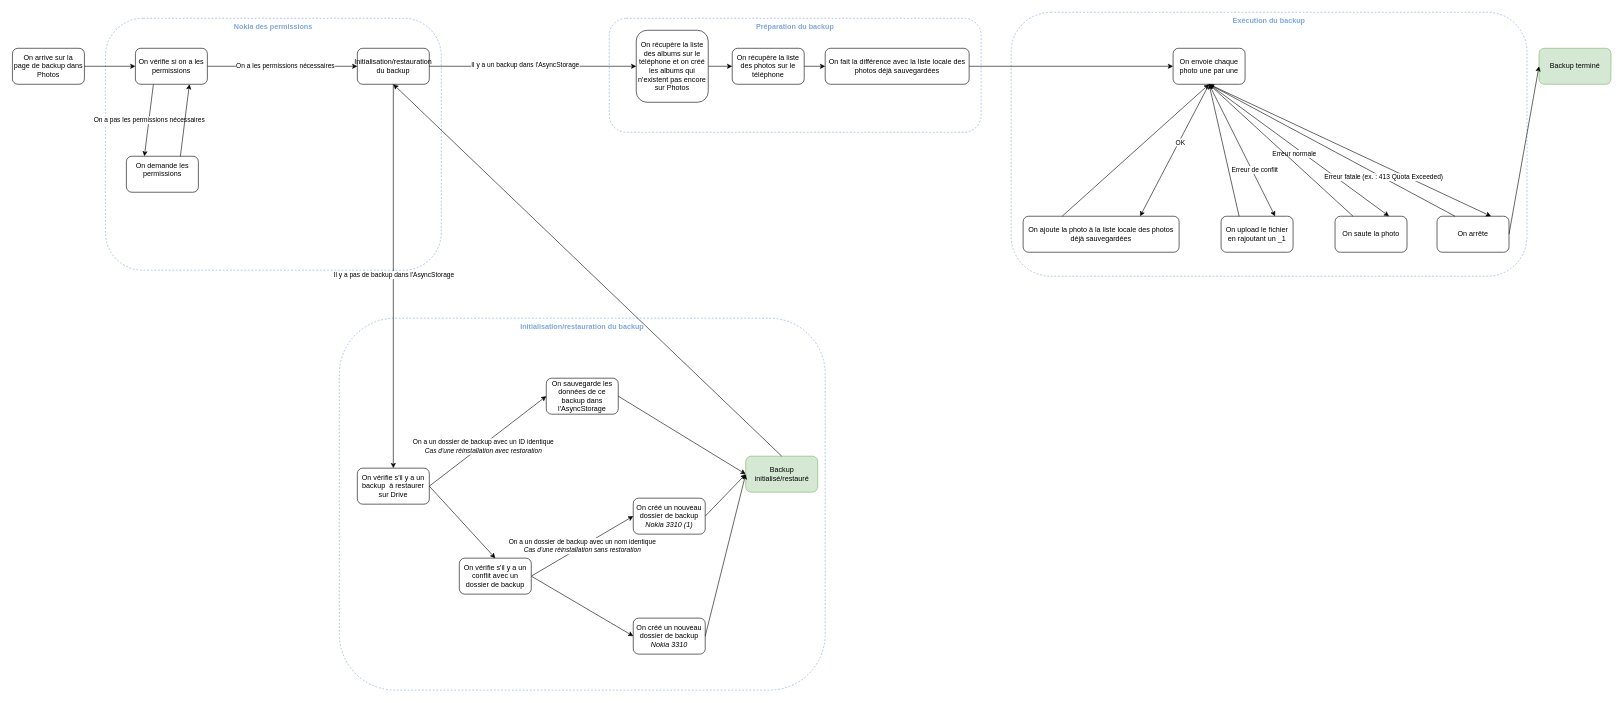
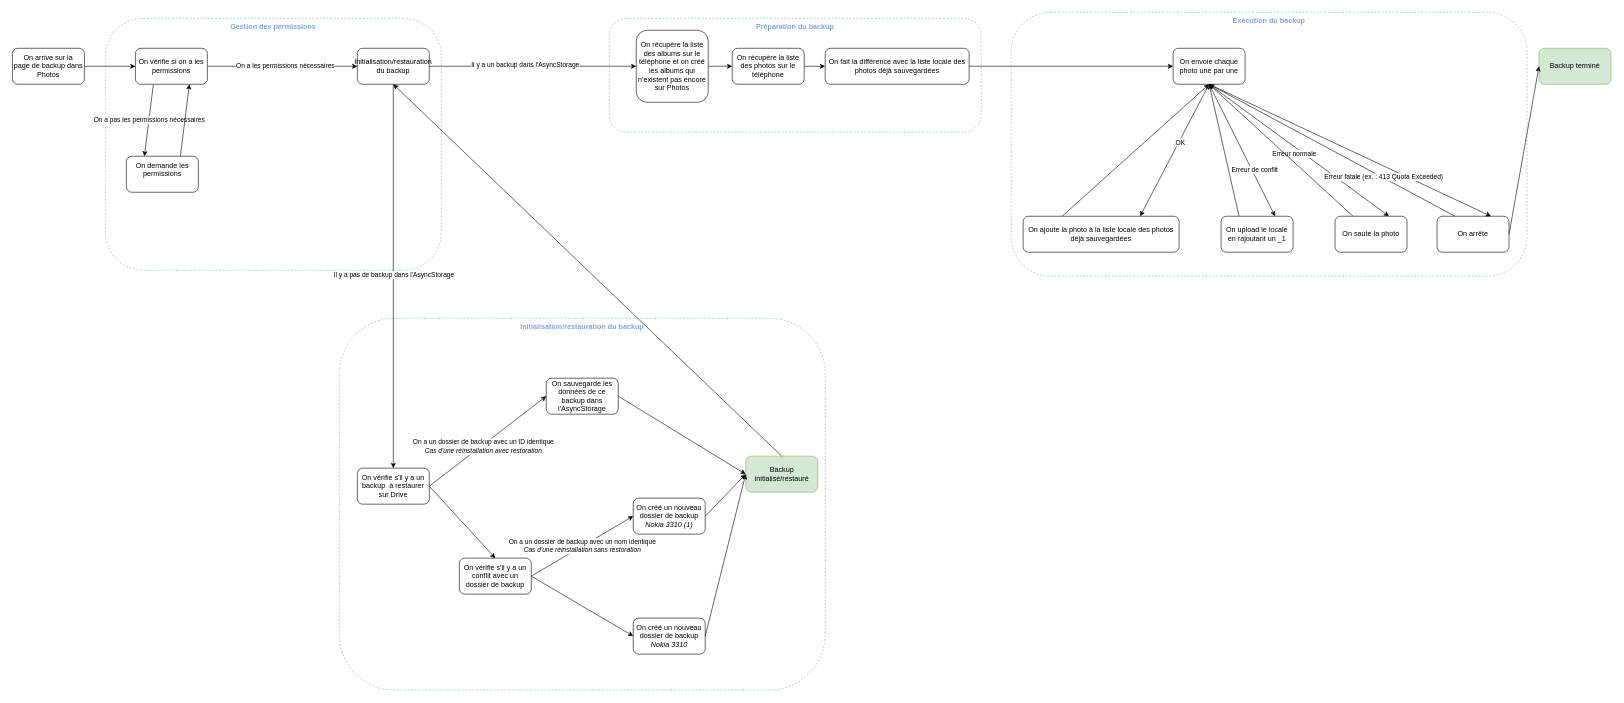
- <mxCell id="2" value="&lt;font color=&quot;#7ea6e0&quot;&gt;&lt;b&gt;Nokia des permissions&lt;/b&gt;&lt;/font&gt;" style="rounded=1;whiteSpace=wrap;html=1;fillColor=none;dashed=1;verticalAlign=top;strokeColor=#7EA6E0;" parent="1" vertex="1"><mxGeometry x="175" y="30" width="560" height="420" as="geometry" /></mxCell>
+ <mxCell id="2" value="&lt;font color=&quot;#7ea6e0&quot;&gt;&lt;b&gt;Gestion des permissions&lt;/b&gt;&lt;/font&gt;" style="rounded=1;whiteSpace=wrap;html=1;fillColor=none;dashed=1;verticalAlign=top;strokeColor=#7EA6E0;" parent="1" vertex="1"><mxGeometry x="175" y="30" width="560" height="420" as="geometry" /></mxCell>
- <mxCell id="57" value="On upload le fichier en rajoutant un _1 " style="rounded=1;whiteSpace=wrap;html=1;" parent="1" vertex="1"><mxGeometry x="2035" y="360" width="120" height="60" as="geometry" /></mxCell>
+ <mxCell id="57" value="On upload le locale en rajoutant un _1 " style="rounded=1;whiteSpace=wrap;html=1;" parent="1" vertex="1"><mxGeometry x="2035" y="360" width="120" height="60" as="geometry" /></mxCell>
